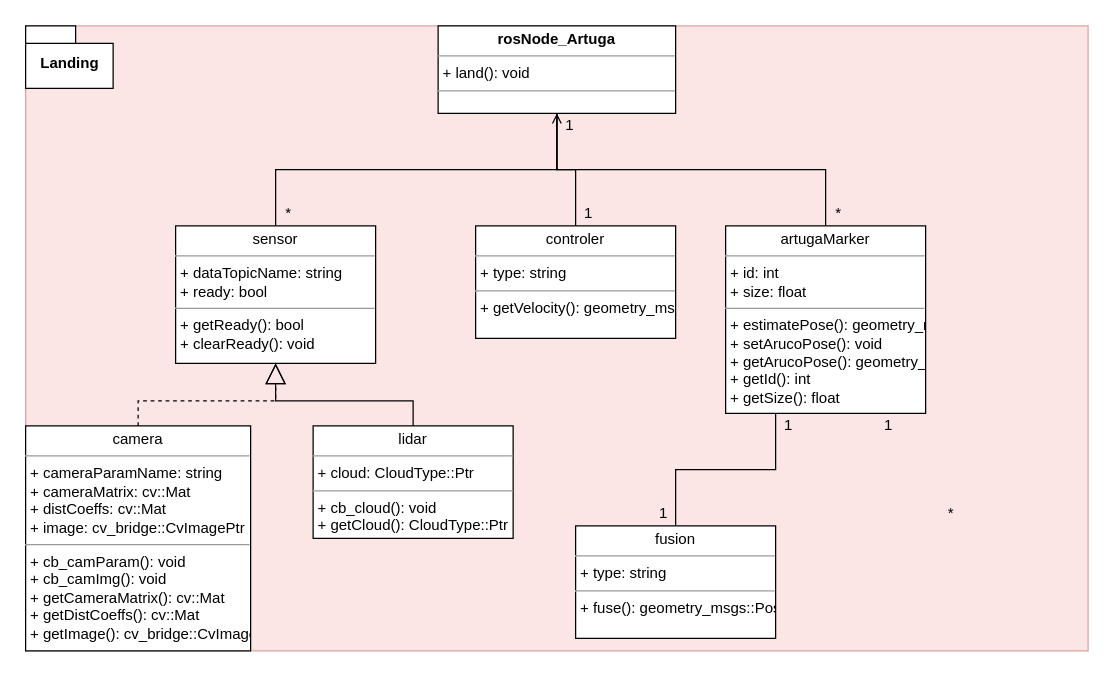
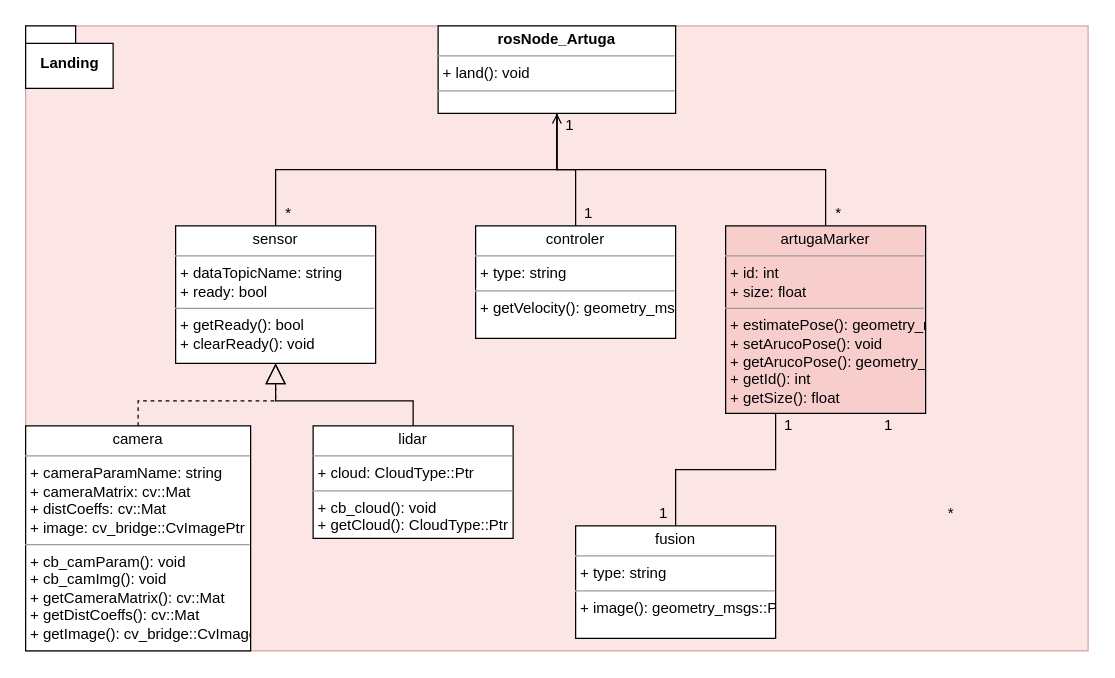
- <mxCell id="8" value="&lt;p style=&quot;margin:0px;margin-top:4px;text-align:center;&quot;&gt;artugaMarker&lt;br&gt;&lt;/p&gt;&lt;hr size=&quot;1&quot;&gt;&lt;p style=&quot;margin:0px;margin-left:4px;&quot;&gt;+ id: int &lt;br&gt;+ size: float &lt;br&gt;&lt;/p&gt;&lt;hr size=&quot;1&quot;&gt;&lt;p style=&quot;margin:0px;margin-left:4px;&quot;&gt;+ estimatePose(): geometry_msgs::PoseStamped&lt;/p&gt;&lt;p style=&quot;margin:0px;margin-left:4px;&quot;&gt;+ setArucoPose(): void&lt;/p&gt;&lt;p style=&quot;margin:0px;margin-left:4px;&quot;&gt;+ getArucoPose(): geometry_msgs::PoseStamped&lt;/p&gt;&lt;p style=&quot;margin:0px;margin-left:4px;&quot;&gt;+ getId(): int&lt;/p&gt;&lt;p style=&quot;margin:0px;margin-left:4px;&quot;&gt;+ getSize(): float&lt;/p&gt;" style="verticalAlign=top;align=left;overflow=fill;fontSize=12;fontFamily=Helvetica;html=1;" parent="1" vertex="1"><mxGeometry x="580" y="180" width="160" height="150" as="geometry" /></mxCell>
+ <mxCell id="8" value="&lt;p style=&quot;margin:0px;margin-top:4px;text-align:center;&quot;&gt;artugaMarker&lt;br&gt;&lt;/p&gt;&lt;hr size=&quot;1&quot;&gt;&lt;p style=&quot;margin:0px;margin-left:4px;&quot;&gt;+ id: int &lt;br&gt;+ size: float &lt;br&gt;&lt;/p&gt;&lt;hr size=&quot;1&quot;&gt;&lt;p style=&quot;margin:0px;margin-left:4px;&quot;&gt;+ estimatePose(): geometry_msgs::PoseStamped&lt;/p&gt;&lt;p style=&quot;margin:0px;margin-left:4px;&quot;&gt;+ setArucoPose(): void&lt;/p&gt;&lt;p style=&quot;margin:0px;margin-left:4px;&quot;&gt;+ getArucoPose(): geometry_msgs::PoseStamped&lt;/p&gt;&lt;p style=&quot;margin:0px;margin-left:4px;&quot;&gt;+ getId(): int&lt;/p&gt;&lt;p style=&quot;margin:0px;margin-left:4px;&quot;&gt;+ getSize(): float&lt;/p&gt;" style="verticalAlign=top;align=left;overflow=fill;fontSize=12;fontFamily=Helvetica;html=1;fillColor=#f8cecc;" parent="1" vertex="1"><mxGeometry x="580" y="180" width="160" height="150" as="geometry" /></mxCell>
- <mxCell id="13" value="&lt;p style=&quot;margin:0px;margin-top:4px;text-align:center;&quot;&gt;fusion&lt;br&gt;&lt;/p&gt;&lt;hr size=&quot;1&quot;&gt;&lt;p style=&quot;margin:0px;margin-left:4px;&quot;&gt;+ type: string&lt;br&gt;&lt;/p&gt;&lt;hr size=&quot;1&quot;&gt;&lt;p style=&quot;margin:0px;margin-left:4px;&quot;&gt;+ fuse(): geometry_msgs::PoseStamped&lt;/p&gt;" style="verticalAlign=top;align=left;overflow=fill;fontSize=12;fontFamily=Helvetica;html=1;" parent="1" vertex="1"><mxGeometry x="460" y="420" width="160" height="90" as="geometry" /></mxCell>
+ <mxCell id="13" value="&lt;p style=&quot;margin:0px;margin-top:4px;text-align:center;&quot;&gt;fusion&lt;br&gt;&lt;/p&gt;&lt;hr size=&quot;1&quot;&gt;&lt;p style=&quot;margin:0px;margin-left:4px;&quot;&gt;+ type: string&lt;br&gt;&lt;/p&gt;&lt;hr size=&quot;1&quot;&gt;&lt;p style=&quot;margin:0px;margin-left:4px;&quot;&gt;+ image(): geometry_msgs::PoseStamped&lt;/p&gt;" style="verticalAlign=top;align=left;overflow=fill;fontSize=12;fontFamily=Helvetica;html=1;" parent="1" vertex="1"><mxGeometry x="460" y="420" width="160" height="90" as="geometry" /></mxCell>
